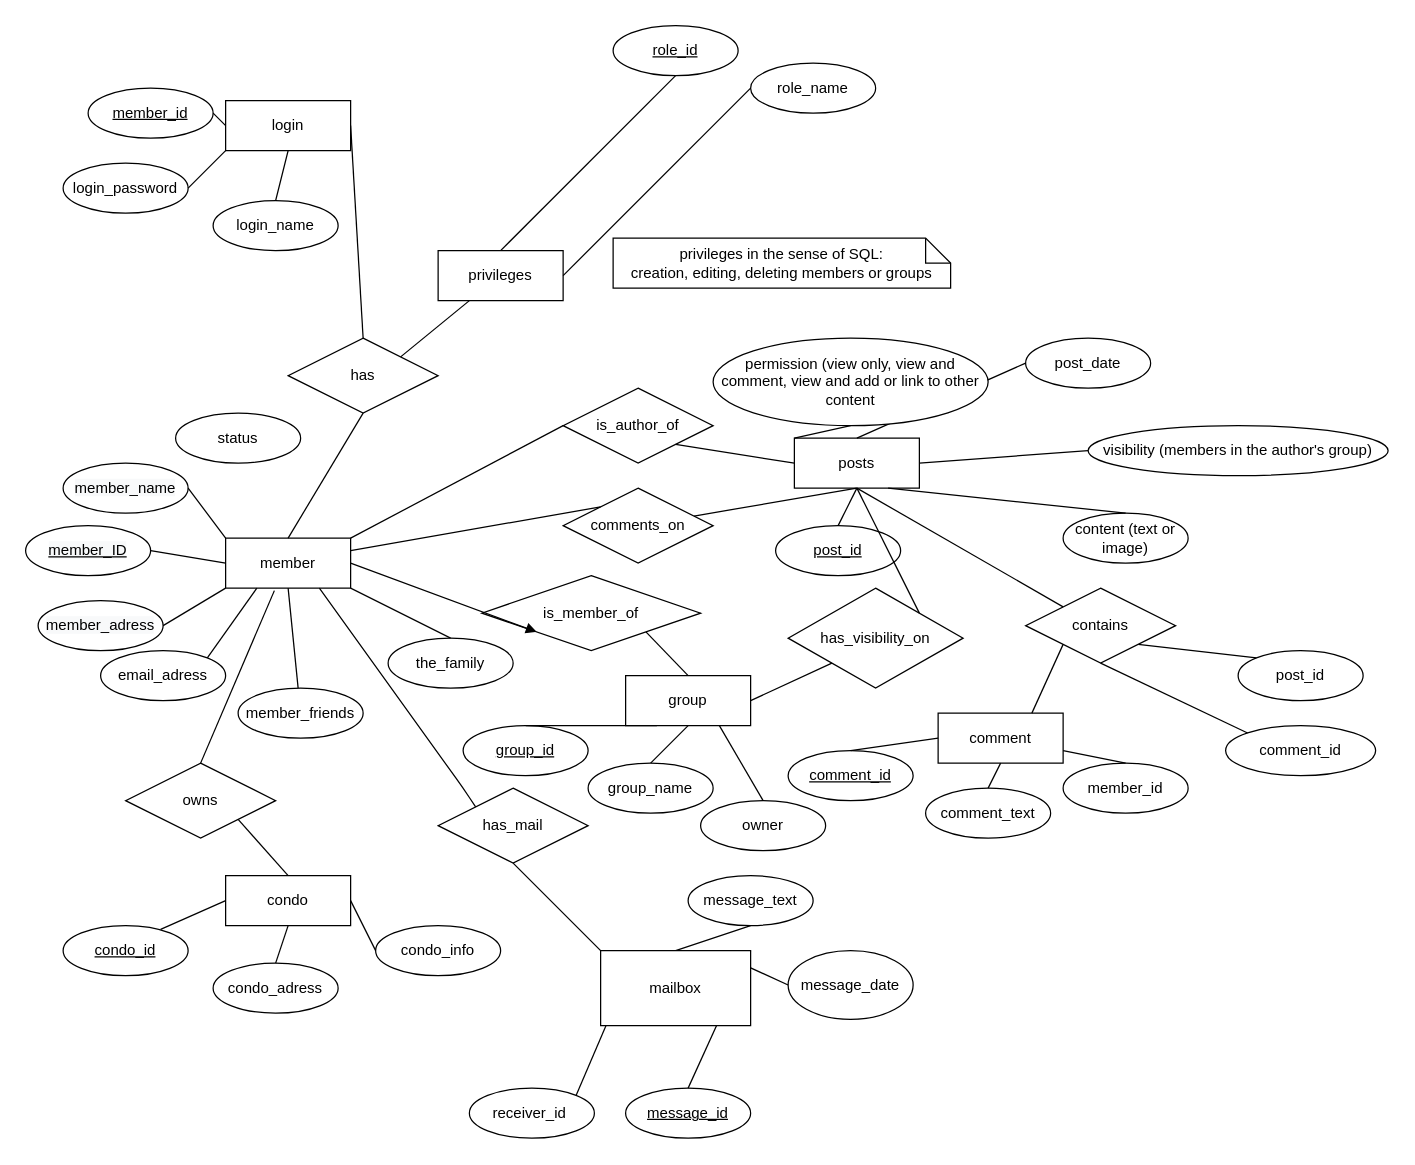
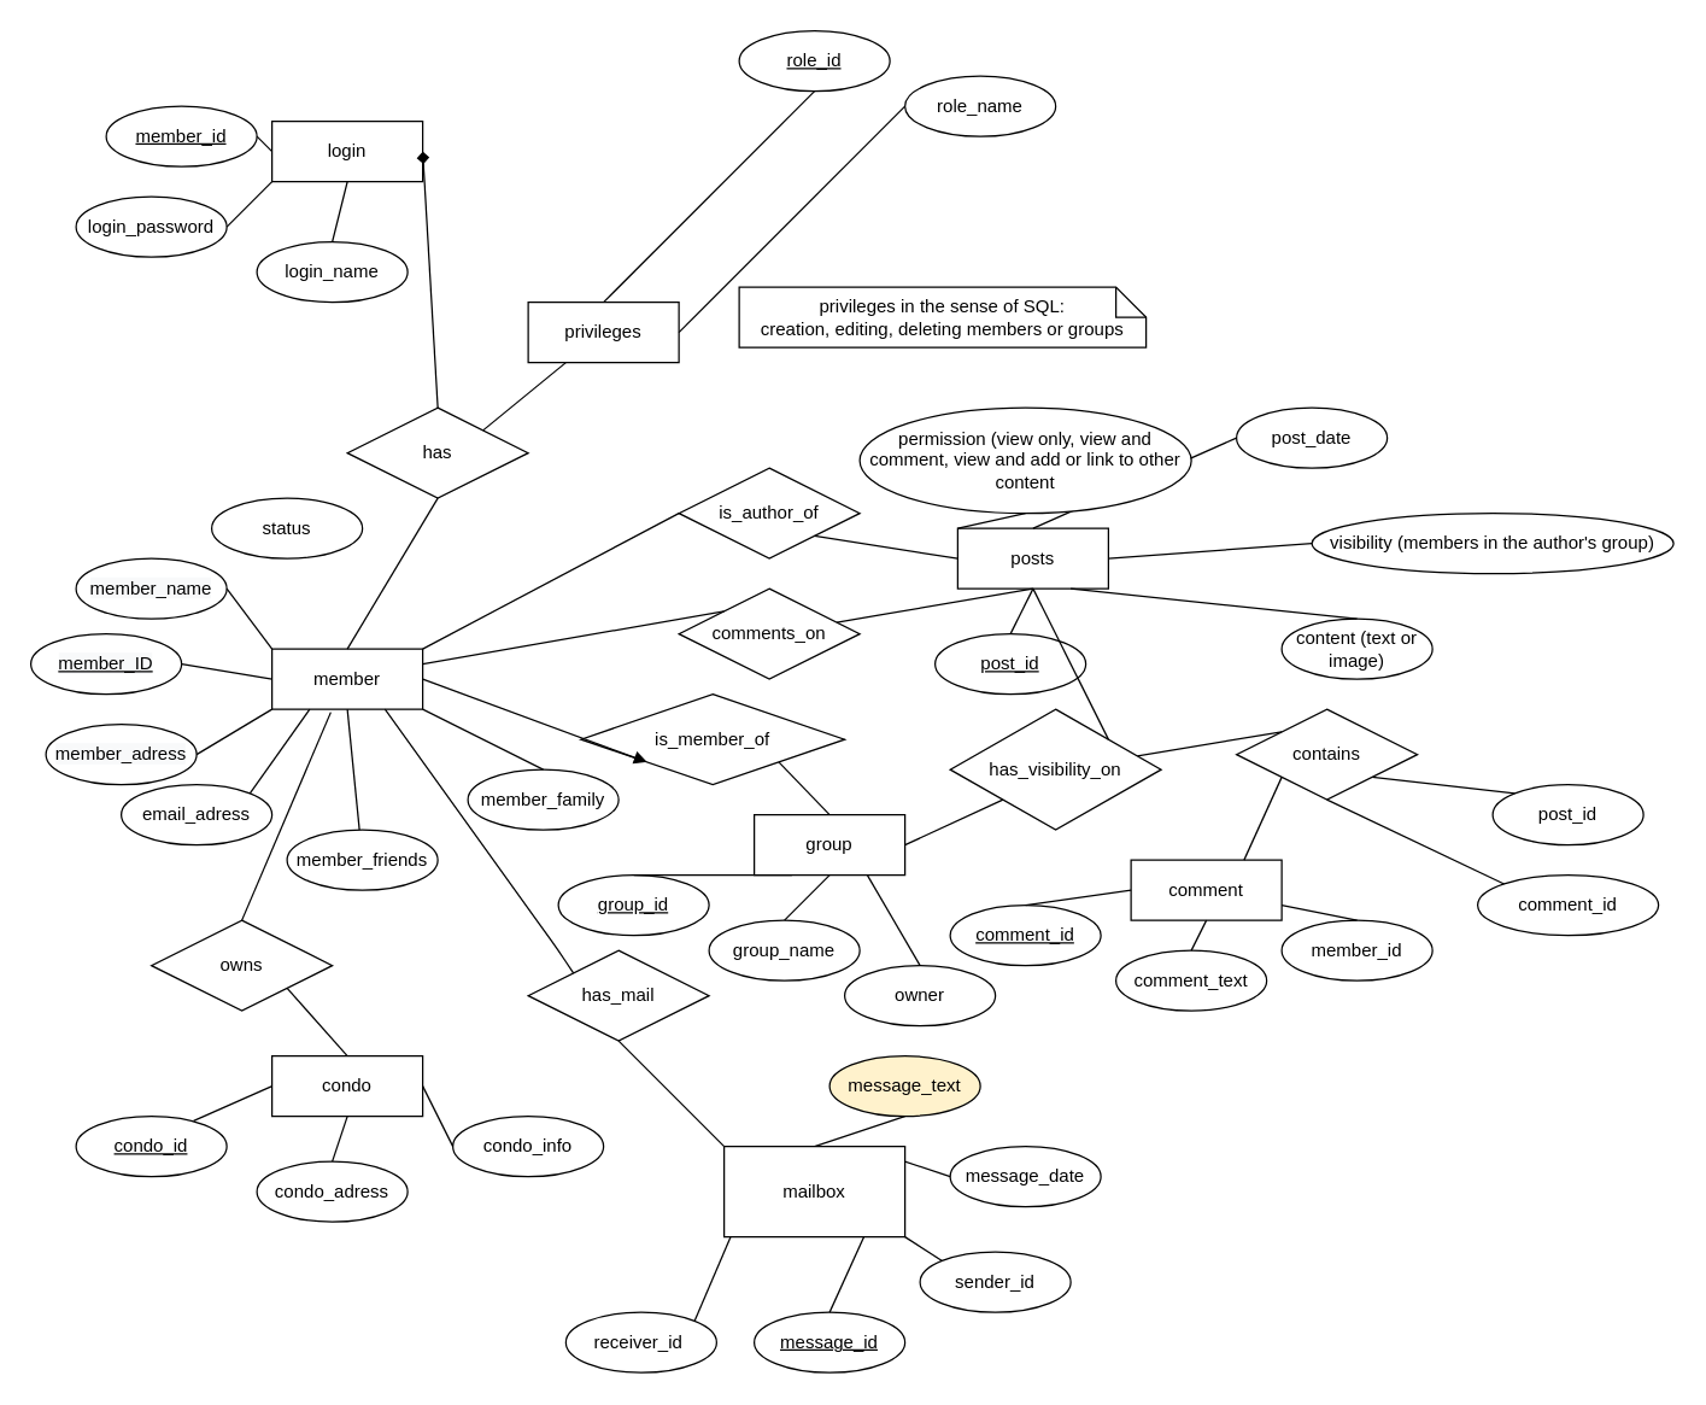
- <mxCell id="22" value="" style="endArrow=none;html=1;entryX=1;entryY=0.5;entryDx=0;entryDy=0;exitX=0.5;exitY=0;exitDx=0;exitDy=0;" parent="1" source="6" target="7" edge="1"><mxGeometry width="50" height="50" relative="1" as="geometry"><mxPoint x="410" y="200" as="sourcePoint" /><mxPoint x="460" y="150" as="targetPoint" /></mxGeometry></mxCell>
+ <mxCell id="22" value="" style="endArrow=diamond;html=1;entryX=1;entryY=0.5;entryDx=0;entryDy=0;exitX=0.5;exitY=0;exitDx=0;exitDy=0;" parent="1" source="6" target="7" edge="1"><mxGeometry width="50" height="50" relative="1" as="geometry"><mxPoint x="410" y="200" as="sourcePoint" /><mxPoint x="460" y="150" as="targetPoint" /></mxGeometry></mxCell>
- <mxCell id="89" value="" style="endArrow=none;html=1;entryX=0.5;entryY=1;entryDx=0;entryDy=0;exitX=0;exitY=0;exitDx=0;exitDy=0;" parent="1" source="88" target="41" edge="1"><mxGeometry width="50" height="50" relative="1" as="geometry"><mxPoint x="790" y="480" as="sourcePoint" /><mxPoint x="840" y="430" as="targetPoint" /></mxGeometry></mxCell>
+ <mxCell id="89" value="" style="endArrow=none;html=1;exitX=0;exitY=0;exitDx=0;exitDy=0;" parent="1" source="88" target="94" edge="1"><mxGeometry width="50" height="50" relative="1" as="geometry"><mxPoint x="790" y="480" as="sourcePoint" /><mxPoint x="840" y="430" as="targetPoint" /></mxGeometry></mxCell>
- <mxCell id="4" value="the_family" style="ellipse;whiteSpace=wrap;html=1;align=center;" parent="1" vertex="1"><mxGeometry x="310" y="510" width="100" height="40" as="geometry" /></mxCell>
+ <mxCell id="4" value="member_family" style="ellipse;whiteSpace=wrap;html=1;align=center;" parent="1" vertex="1"><mxGeometry x="310" y="510" width="100" height="40" as="geometry" /></mxCell>
- <mxCell id="78" value="message_text" style="ellipse;whiteSpace=wrap;html=1;align=center;" parent="1" vertex="1"><mxGeometry x="550" y="700" width="100" height="40" as="geometry" /></mxCell>
+ <mxCell id="78" value="message_text" style="ellipse;whiteSpace=wrap;html=1;align=center;fillColor=#fff2cc;" parent="1" vertex="1"><mxGeometry x="550" y="700" width="100" height="40" as="geometry" /></mxCell>
- <mxCell id="77" value="message_date" style="ellipse;whiteSpace=wrap;html=1;align=center;" parent="1" vertex="1"><mxGeometry x="630" y="760" width="100" height="55" as="geometry" /></mxCell>
+ <mxCell id="77" value="message_date" style="ellipse;whiteSpace=wrap;html=1;align=center;" parent="1" vertex="1"><mxGeometry x="630" y="760" width="100" height="40" as="geometry" /></mxCell>
+ <mxCell id="87" value="" style="endArrow=none;html=1;entryX=1;entryY=1;entryDx=0;entryDy=0;exitX=0;exitY=0;exitDx=0;exitDy=0;" parent="1" source="75" target="85" edge="1"><mxGeometry width="50" height="50" relative="1" as="geometry"><mxPoint x="770" y="870" as="sourcePoint" /><mxPoint x="820" y="820" as="targetPoint" /></mxGeometry></mxCell>
+ <mxCell id="75" value="sender_id" style="ellipse;whiteSpace=wrap;html=1;align=center;" parent="1" vertex="1"><mxGeometry x="610" y="830" width="100" height="40" as="geometry" /></mxCell>
